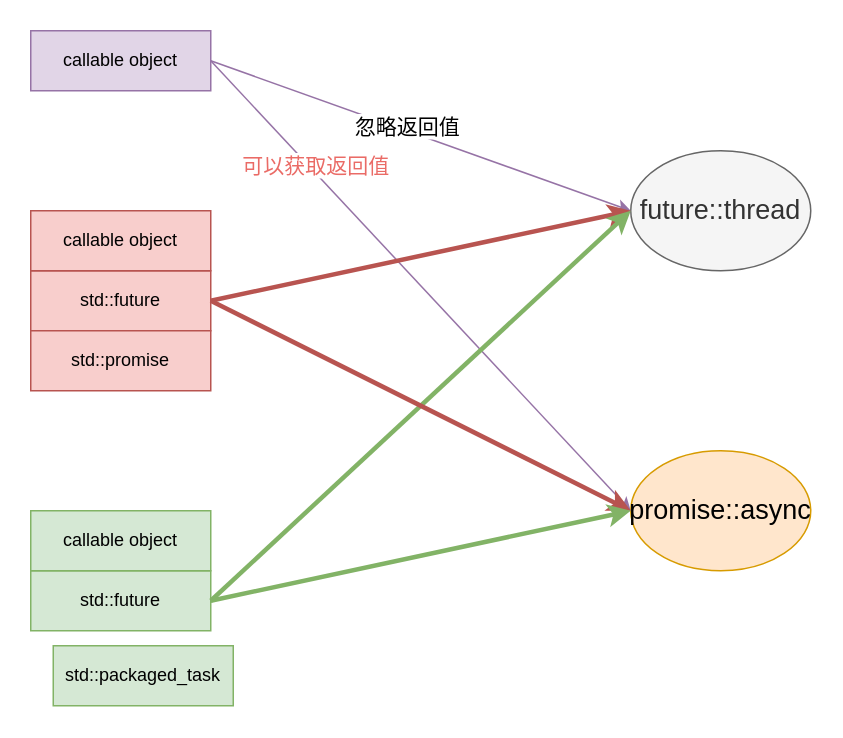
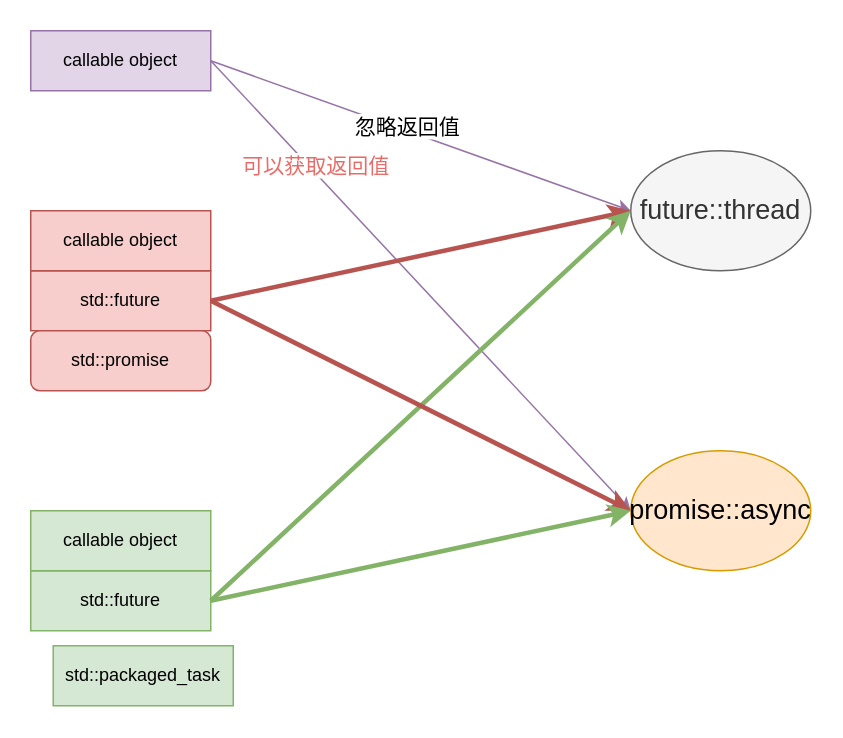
- <mxCell id="3" value="std::promise" style="rounded=0;whiteSpace=wrap;html=1;fillColor=#f8cecc;strokeColor=#b85450;" vertex="1" parent="1"><mxGeometry x="20" y="220" width="120" height="40" as="geometry" /></mxCell>
+ <mxCell id="3" value="std::promise" style="whiteSpace=wrap;html=1;fillColor=#f8cecc;strokeColor=#b85450;rounded=1;" vertex="1" parent="1"><mxGeometry x="20" y="220" width="120" height="40" as="geometry" /></mxCell>
